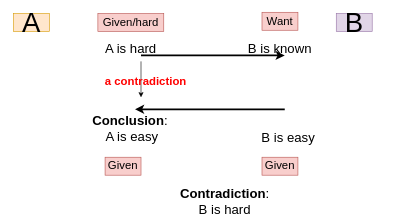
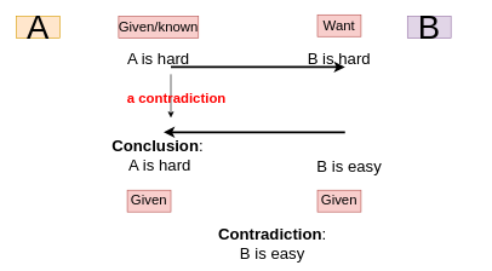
- <mxCell id="12" value="&lt;font style=&quot;font-size: 19px;&quot;&gt;Given/hard&lt;/font&gt;" style="text;html=1;strokeColor=#b85450;fillColor=#f8cecc;align=center;verticalAlign=middle;whiteSpace=wrap;rounded=0;" vertex="1" parent="1"><mxGeometry x="162" y="22" width="110" height="30" as="geometry" /></mxCell>
+ <mxCell id="12" value="&lt;font style=&quot;font-size: 19px;&quot;&gt;Given/known&lt;/font&gt;" style="text;html=1;strokeColor=#b85450;fillColor=#f8cecc;align=center;verticalAlign=middle;whiteSpace=wrap;rounded=0;" vertex="1" parent="1"><mxGeometry x="162" y="22" width="110" height="30" as="geometry" /></mxCell>
- <mxCell id="9" value="&lt;font style=&quot;font-size: 22px;&quot;&gt;&lt;br&gt;B is known&lt;/font&gt;" style="text;html=1;strokeColor=none;fillColor=none;align=center;verticalAlign=middle;whiteSpace=wrap;rounded=0;" vertex="1" parent="1"><mxGeometry x="386" y="52" width="160" height="30" as="geometry" /></mxCell>
+ <mxCell id="9" value="&lt;font style=&quot;font-size: 22px;&quot;&gt;&lt;br&gt;B is hard&lt;/font&gt;" style="text;html=1;strokeColor=none;fillColor=none;align=center;verticalAlign=middle;whiteSpace=wrap;rounded=0;" vertex="1" parent="1"><mxGeometry x="386" y="52" width="160" height="30" as="geometry" /></mxCell>
- <mxCell id="11" value="&lt;font style=&quot;font-size: 22px;&quot;&gt;&lt;b&gt;Conclusion&lt;/b&gt;:&lt;br&gt;&amp;nbsp;A is easy&lt;/font&gt;" style="text;html=1;strokeColor=none;fillColor=none;align=center;verticalAlign=middle;whiteSpace=wrap;rounded=0;" vertex="1" parent="1"><mxGeometry x="136" y="200" width="160" height="30" as="geometry" /></mxCell>
+ <mxCell id="11" value="&lt;font style=&quot;font-size: 22px;&quot;&gt;&lt;b&gt;Conclusion&lt;/b&gt;:&lt;br&gt;&amp;nbsp;A is hard&lt;/font&gt;" style="text;html=1;strokeColor=none;fillColor=none;align=center;verticalAlign=middle;whiteSpace=wrap;rounded=0;" vertex="1" parent="1"><mxGeometry x="136" y="200" width="160" height="30" as="geometry" /></mxCell>
- <mxCell id="16" value="&lt;font style=&quot;font-size: 22px;&quot;&gt;&lt;b&gt;Contradiction&lt;/b&gt;: B is hard&lt;/font&gt;" style="text;html=1;strokeColor=none;fillColor=none;align=center;verticalAlign=middle;whiteSpace=wrap;rounded=0;" vertex="1" parent="1"><mxGeometry x="294" y="322" width="160" height="30" as="geometry" /></mxCell>
+ <mxCell id="16" value="&lt;font style=&quot;font-size: 22px;&quot;&gt;&lt;b&gt;Contradiction&lt;/b&gt;: B is easy&lt;/font&gt;" style="text;html=1;strokeColor=none;fillColor=none;align=center;verticalAlign=middle;whiteSpace=wrap;rounded=0;" vertex="1" parent="1"><mxGeometry x="294" y="322" width="160" height="30" as="geometry" /></mxCell>
